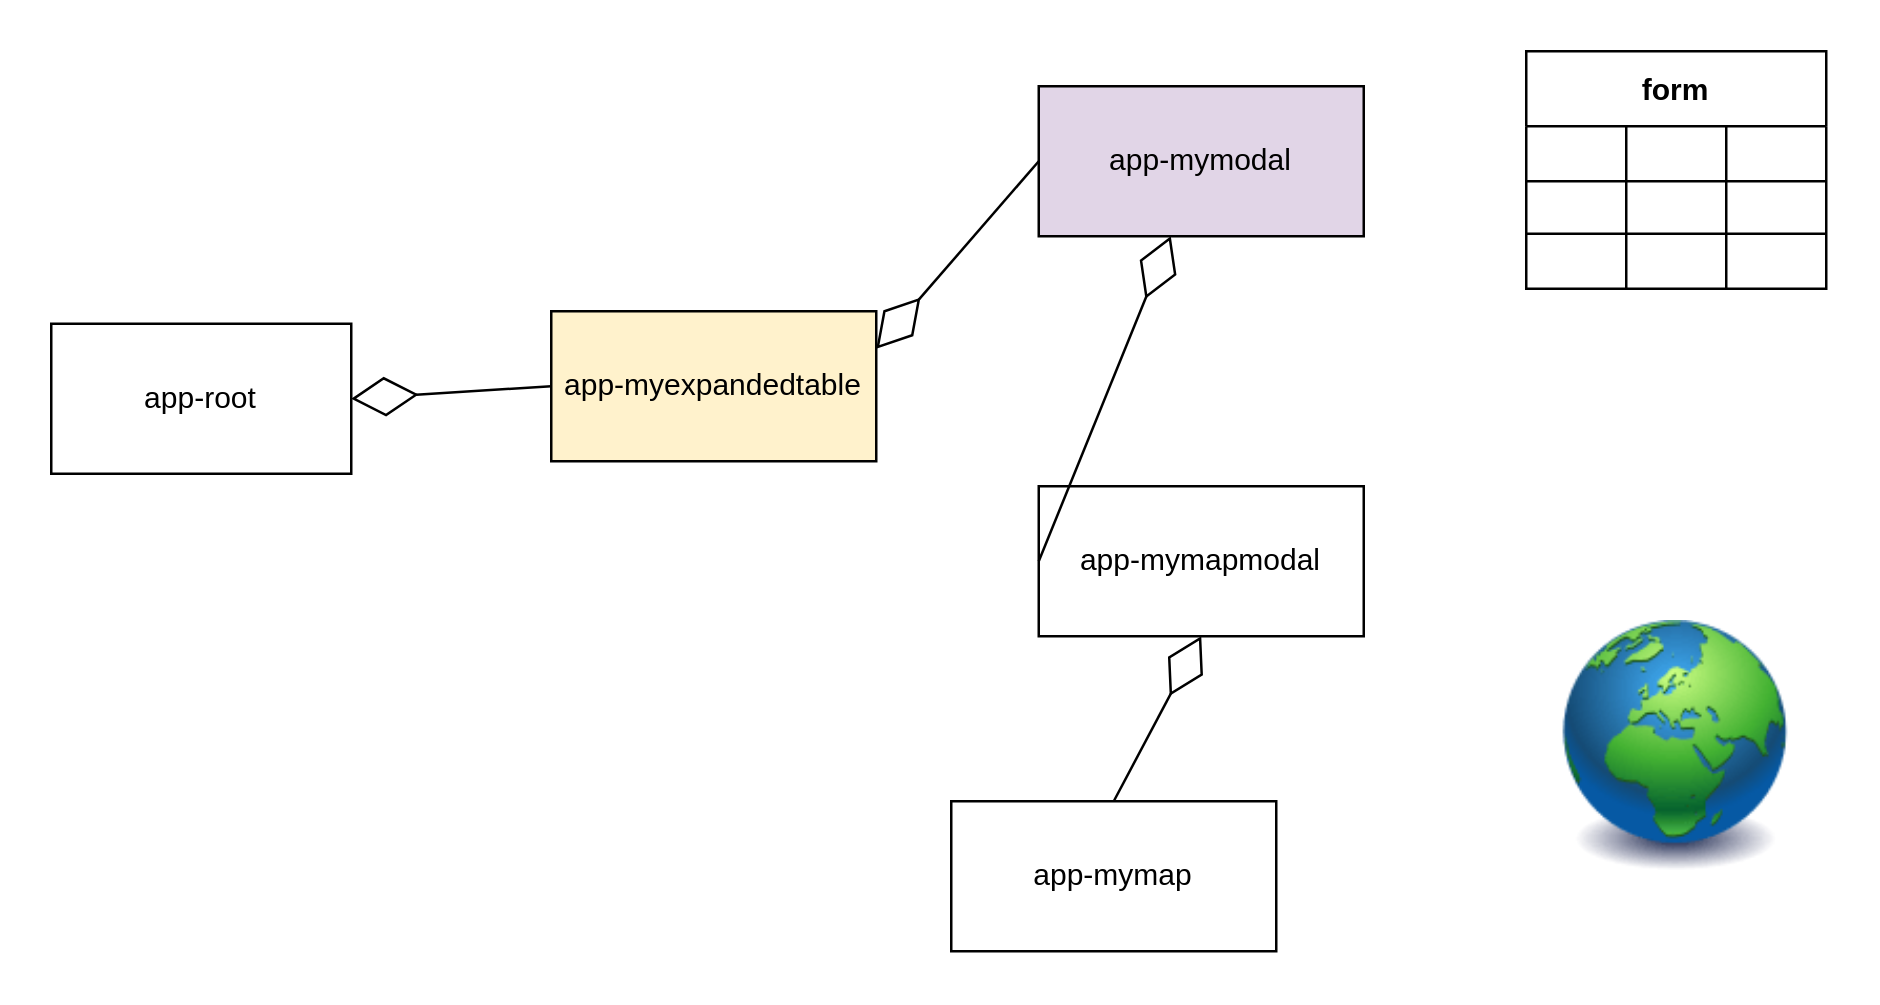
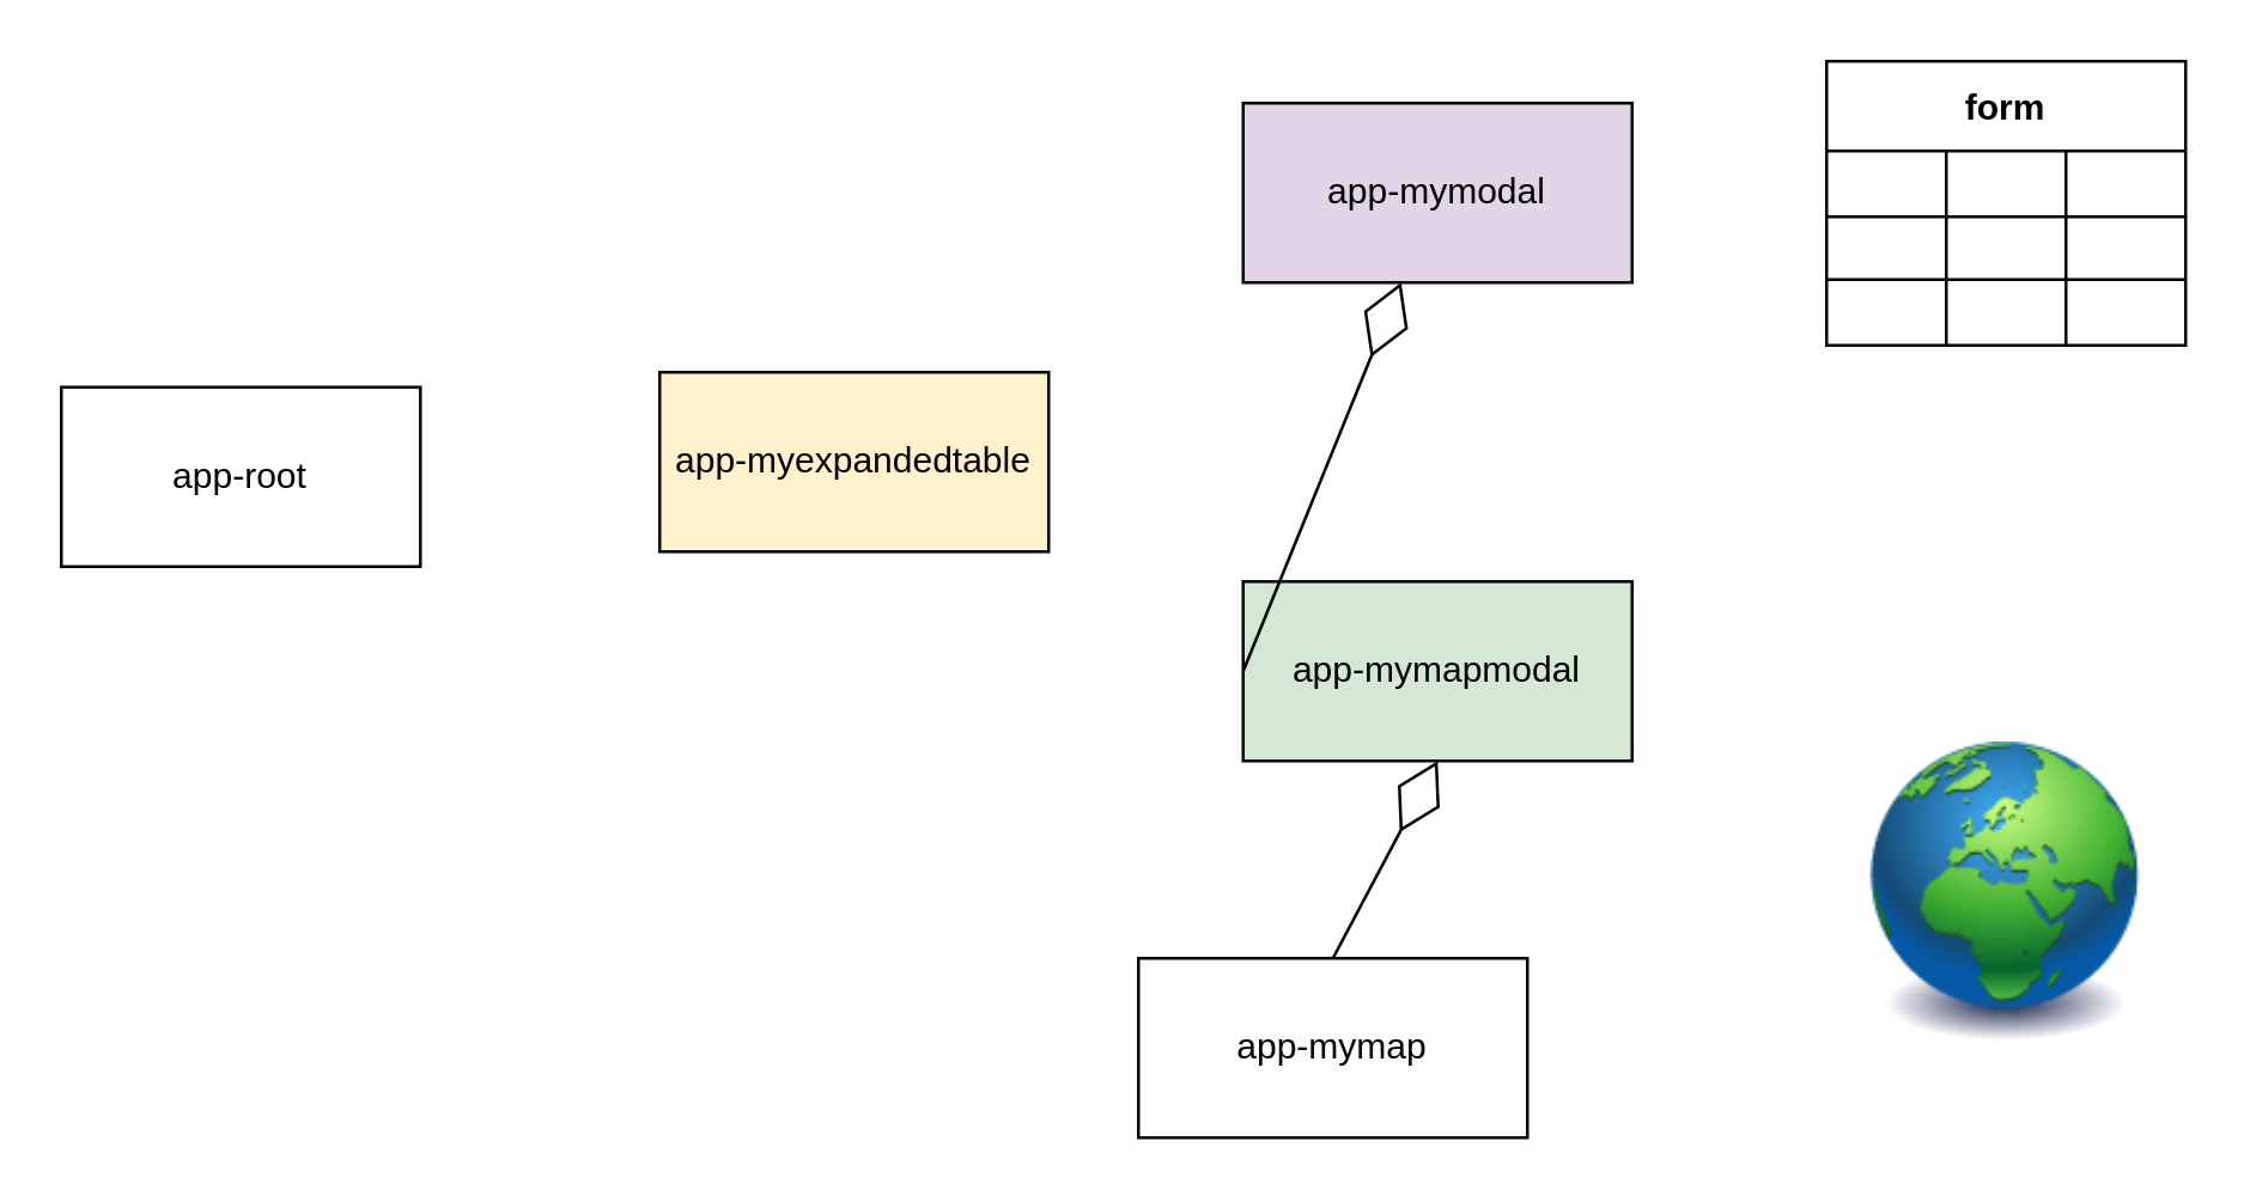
- <mxCell id="22" value="" style="endArrow=diamondThin;endFill=0;endSize=24;html=1;rounded=0;entryX=1;entryY=0.25;entryDx=0;entryDy=0;exitX=0;exitY=0.5;exitDx=0;exitDy=0;" edge="1" parent="1" source="4" target="3"><mxGeometry width="160" relative="1" as="geometry"><mxPoint x="230" y="164" as="sourcePoint" /><mxPoint x="160" y="164" as="targetPoint" /></mxGeometry></mxCell>
- <mxCell id="21" value="" style="endArrow=diamondThin;endFill=0;endSize=24;html=1;rounded=0;entryX=1;entryY=0.5;entryDx=0;entryDy=0;exitX=0;exitY=0.5;exitDx=0;exitDy=0;" edge="1" parent="1" source="3" target="2"><mxGeometry width="160" relative="1" as="geometry"><mxPoint x="140" y="274" as="sourcePoint" /><mxPoint x="300" y="274" as="targetPoint" /></mxGeometry></mxCell>
- <mxCell id="5" value="app-mymapmodal" style="rounded=0;whiteSpace=wrap;html=1;" parent="1" vertex="1"><mxGeometry x="415" y="194" width="130" height="60" as="geometry" /></mxCell>
+ <mxCell id="5" value="app-mymapmodal" style="rounded=0;whiteSpace=wrap;html=1;fillColor=#d5e8d4;" parent="1" vertex="1"><mxGeometry x="415" y="194" width="130" height="60" as="geometry" /></mxCell>
